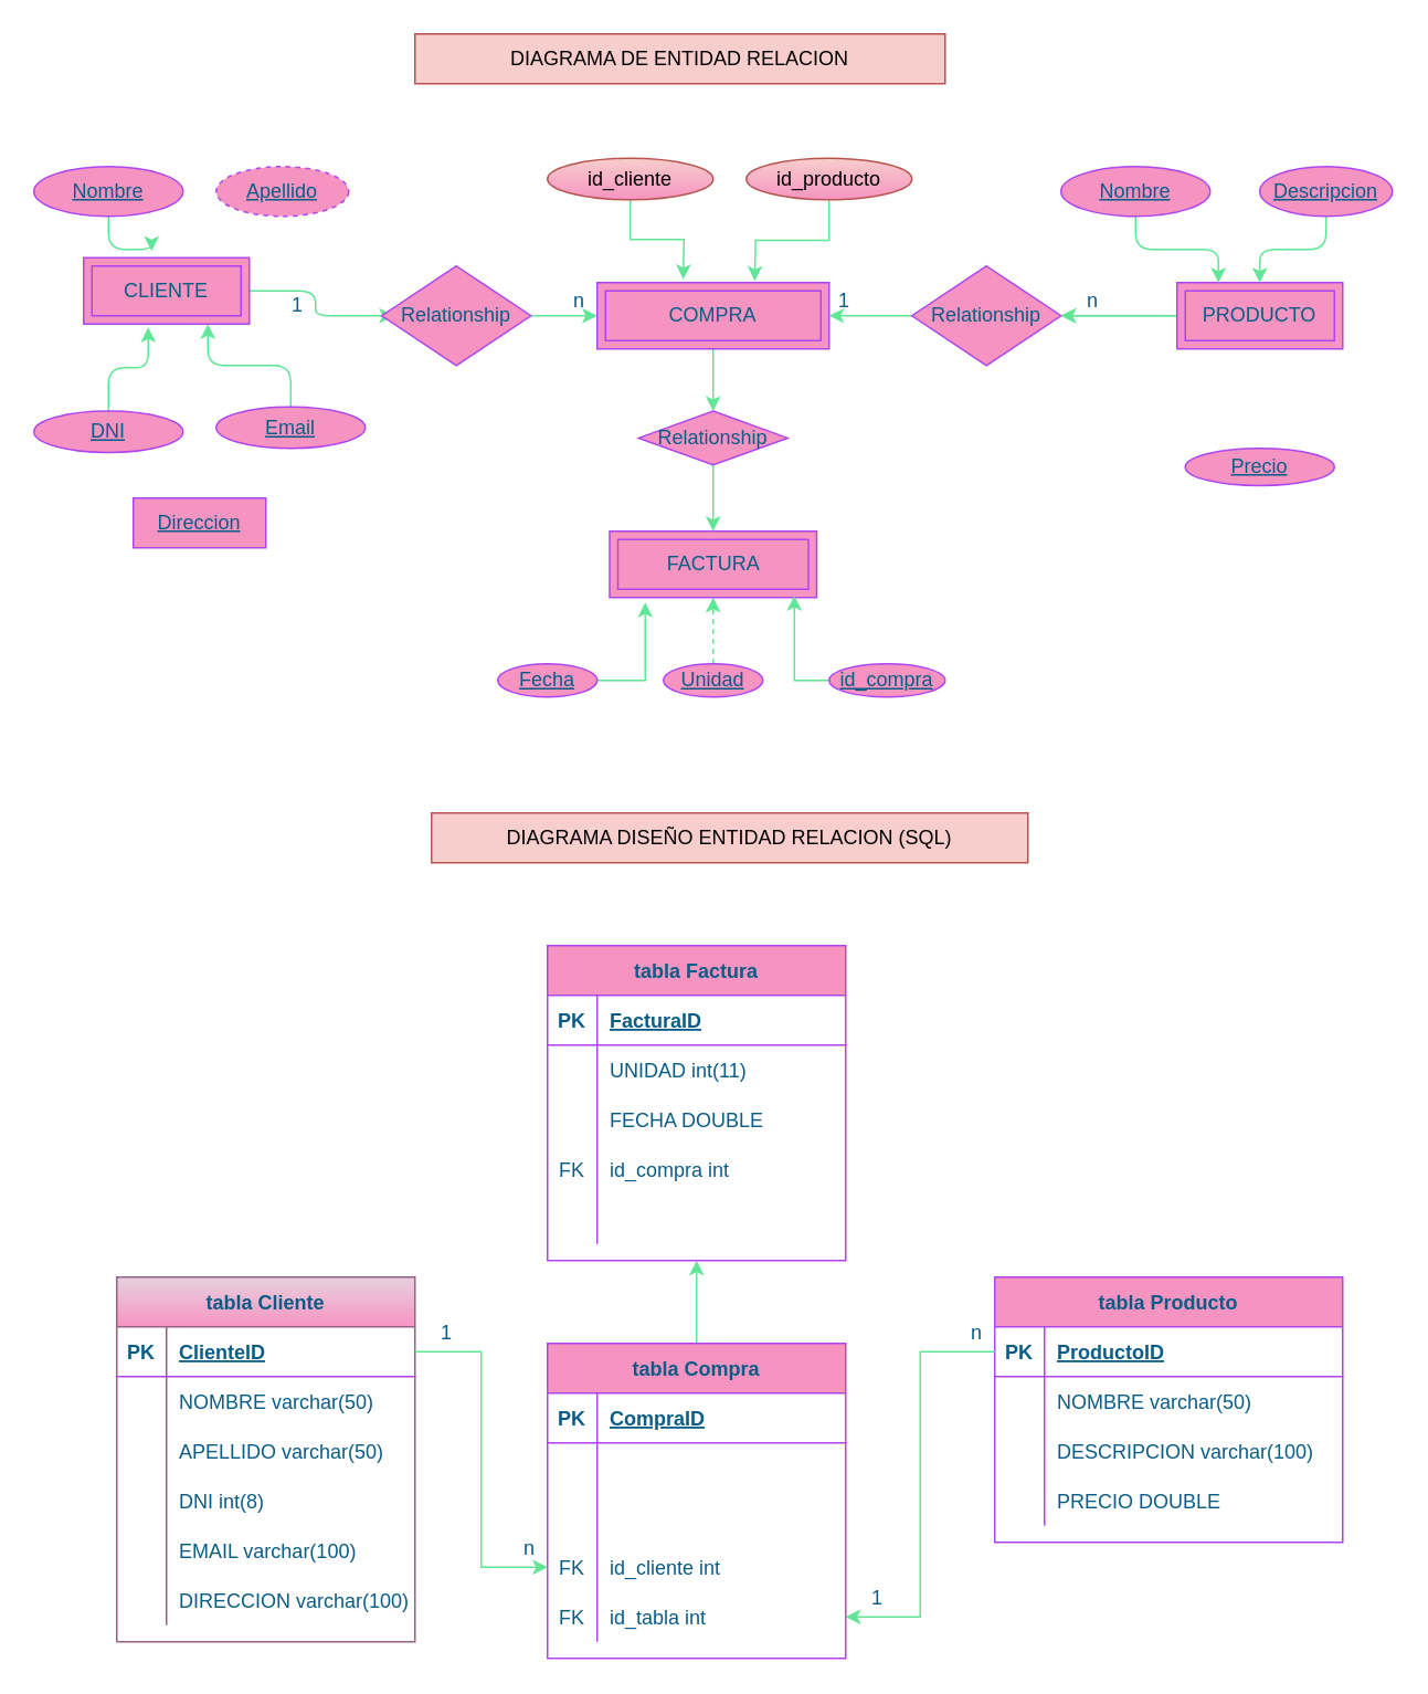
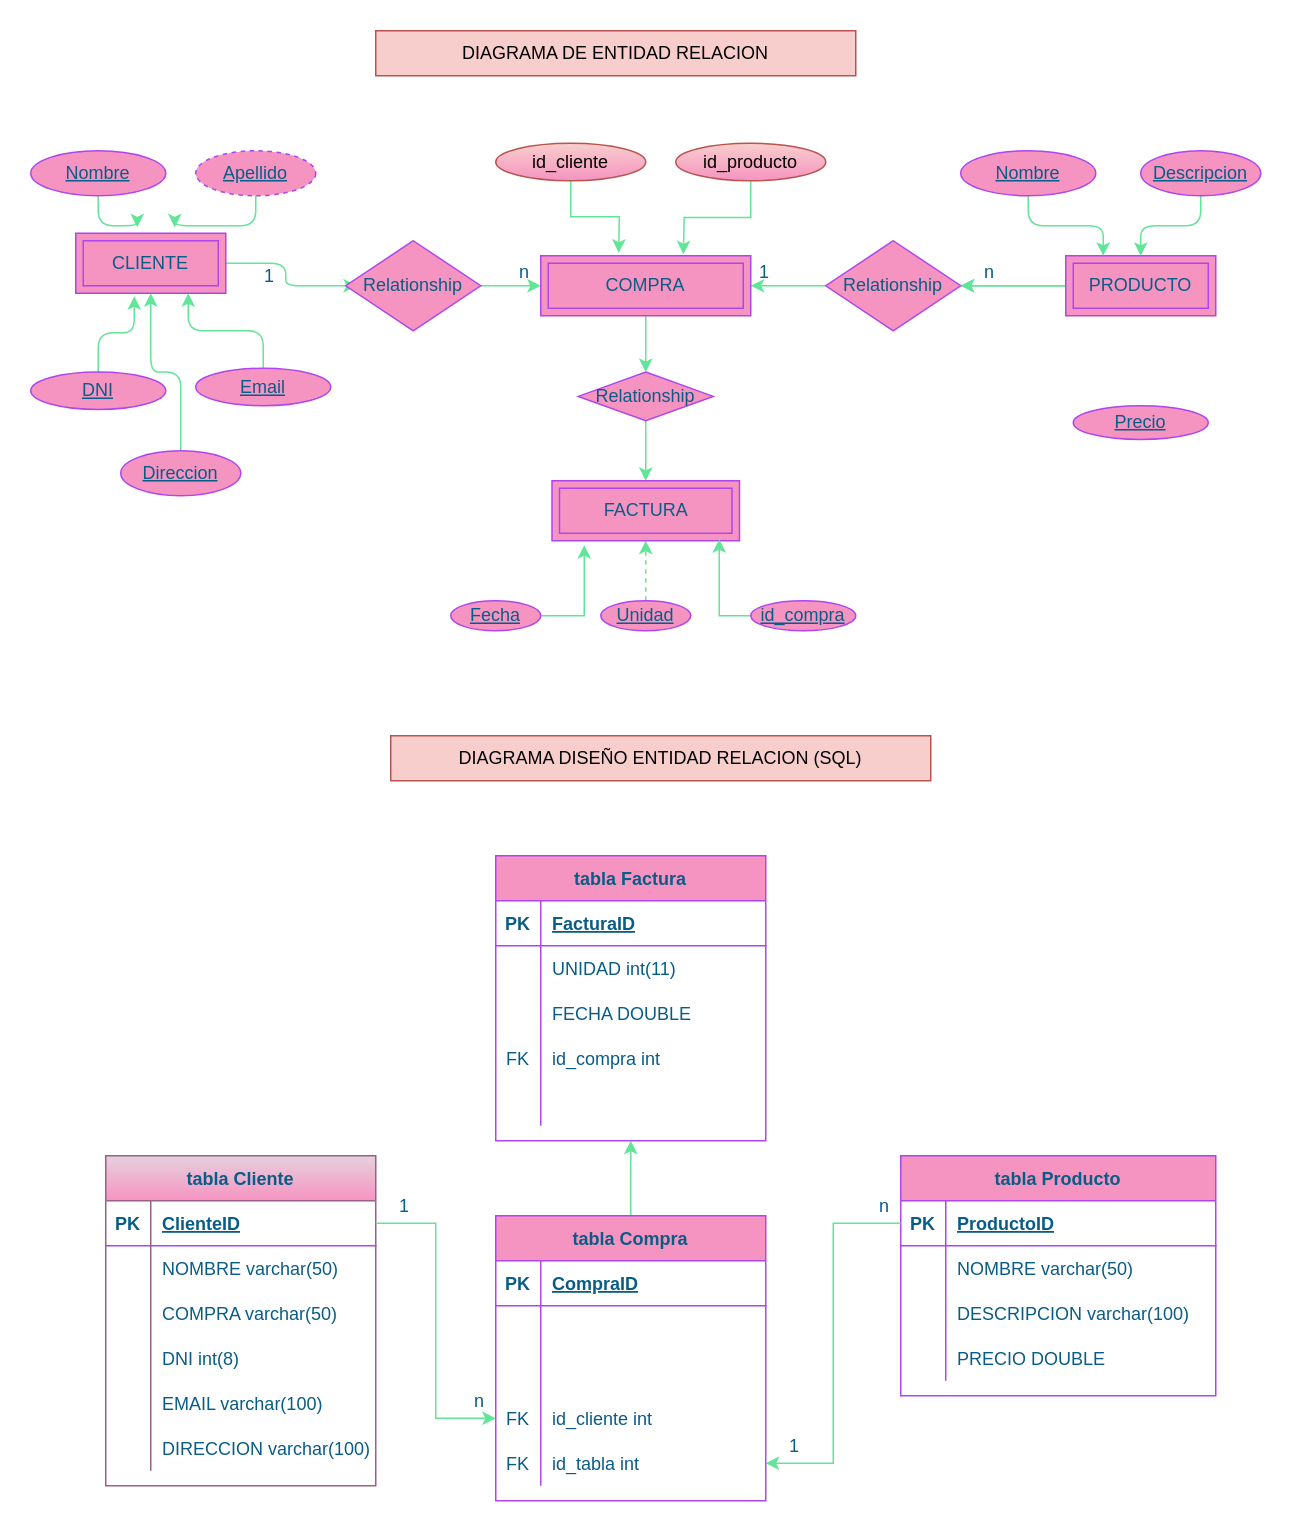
+ <mxCell id="35" style="edgeStyle=orthogonalEdgeStyle;curved=0;rounded=1;sketch=0;orthogonalLoop=1;jettySize=auto;html=1;entryX=0.66;entryY=-0.1;entryDx=0;entryDy=0;entryPerimeter=0;fontColor=#095C86;strokeColor=#60E696;fillColor=#F694C1;" parent="1" source="36" target="46" edge="1"><mxGeometry relative="1" as="geometry" /></mxCell>
+ <mxCell id="43" style="edgeStyle=orthogonalEdgeStyle;curved=0;rounded=1;sketch=0;orthogonalLoop=1;jettySize=auto;html=1;fontColor=#095C86;strokeColor=#60E696;fillColor=#F694C1;" parent="1" source="44" target="46" edge="1"><mxGeometry relative="1" as="geometry" /></mxCell>
- <mxCell id="44" value="&lt;font style=&quot;vertical-align: inherit;&quot;&gt;&lt;font style=&quot;vertical-align: inherit;&quot;&gt;Direccion&lt;/font&gt;&lt;/font&gt;" style="whiteSpace=wrap;html=1;align=center;fontStyle=4;sketch=0;fontColor=#095C86;strokeColor=#AF45ED;fillColor=#F694C1;rounded=0;" parent="1" vertex="1"><mxGeometry x="80" y="300" width="80" height="30" as="geometry" /></mxCell>
+ <mxCell id="44" value="&lt;font style=&quot;vertical-align: inherit;&quot;&gt;&lt;font style=&quot;vertical-align: inherit;&quot;&gt;Direccion&lt;/font&gt;&lt;/font&gt;" style="ellipse;whiteSpace=wrap;html=1;align=center;fontStyle=4;rounded=0;sketch=0;fontColor=#095C86;strokeColor=#AF45ED;fillColor=#F694C1;" parent="1" vertex="1"><mxGeometry x="80" y="300" width="80" height="30" as="geometry" /></mxCell>
- <mxCell id="11" value="APELLIDO varchar(50)" style="shape=partialRectangle;connectable=0;fillColor=none;top=0;left=0;bottom=0;right=0;align=left;spacingLeft=6;overflow=hidden;strokeColor=#AF45ED;fontColor=#095C86;" parent="9" vertex="1"><mxGeometry x="30" width="150" height="30" as="geometry"><mxRectangle width="150" height="30" as="alternateBounds" /></mxGeometry></mxCell>
+ <mxCell id="11" value="COMPRA varchar(50)" style="shape=partialRectangle;connectable=0;fillColor=none;top=0;left=0;bottom=0;right=0;align=left;spacingLeft=6;overflow=hidden;strokeColor=#AF45ED;fontColor=#095C86;" parent="9" vertex="1"><mxGeometry x="30" width="150" height="30" as="geometry"><mxRectangle width="150" height="30" as="alternateBounds" /></mxGeometry></mxCell>
